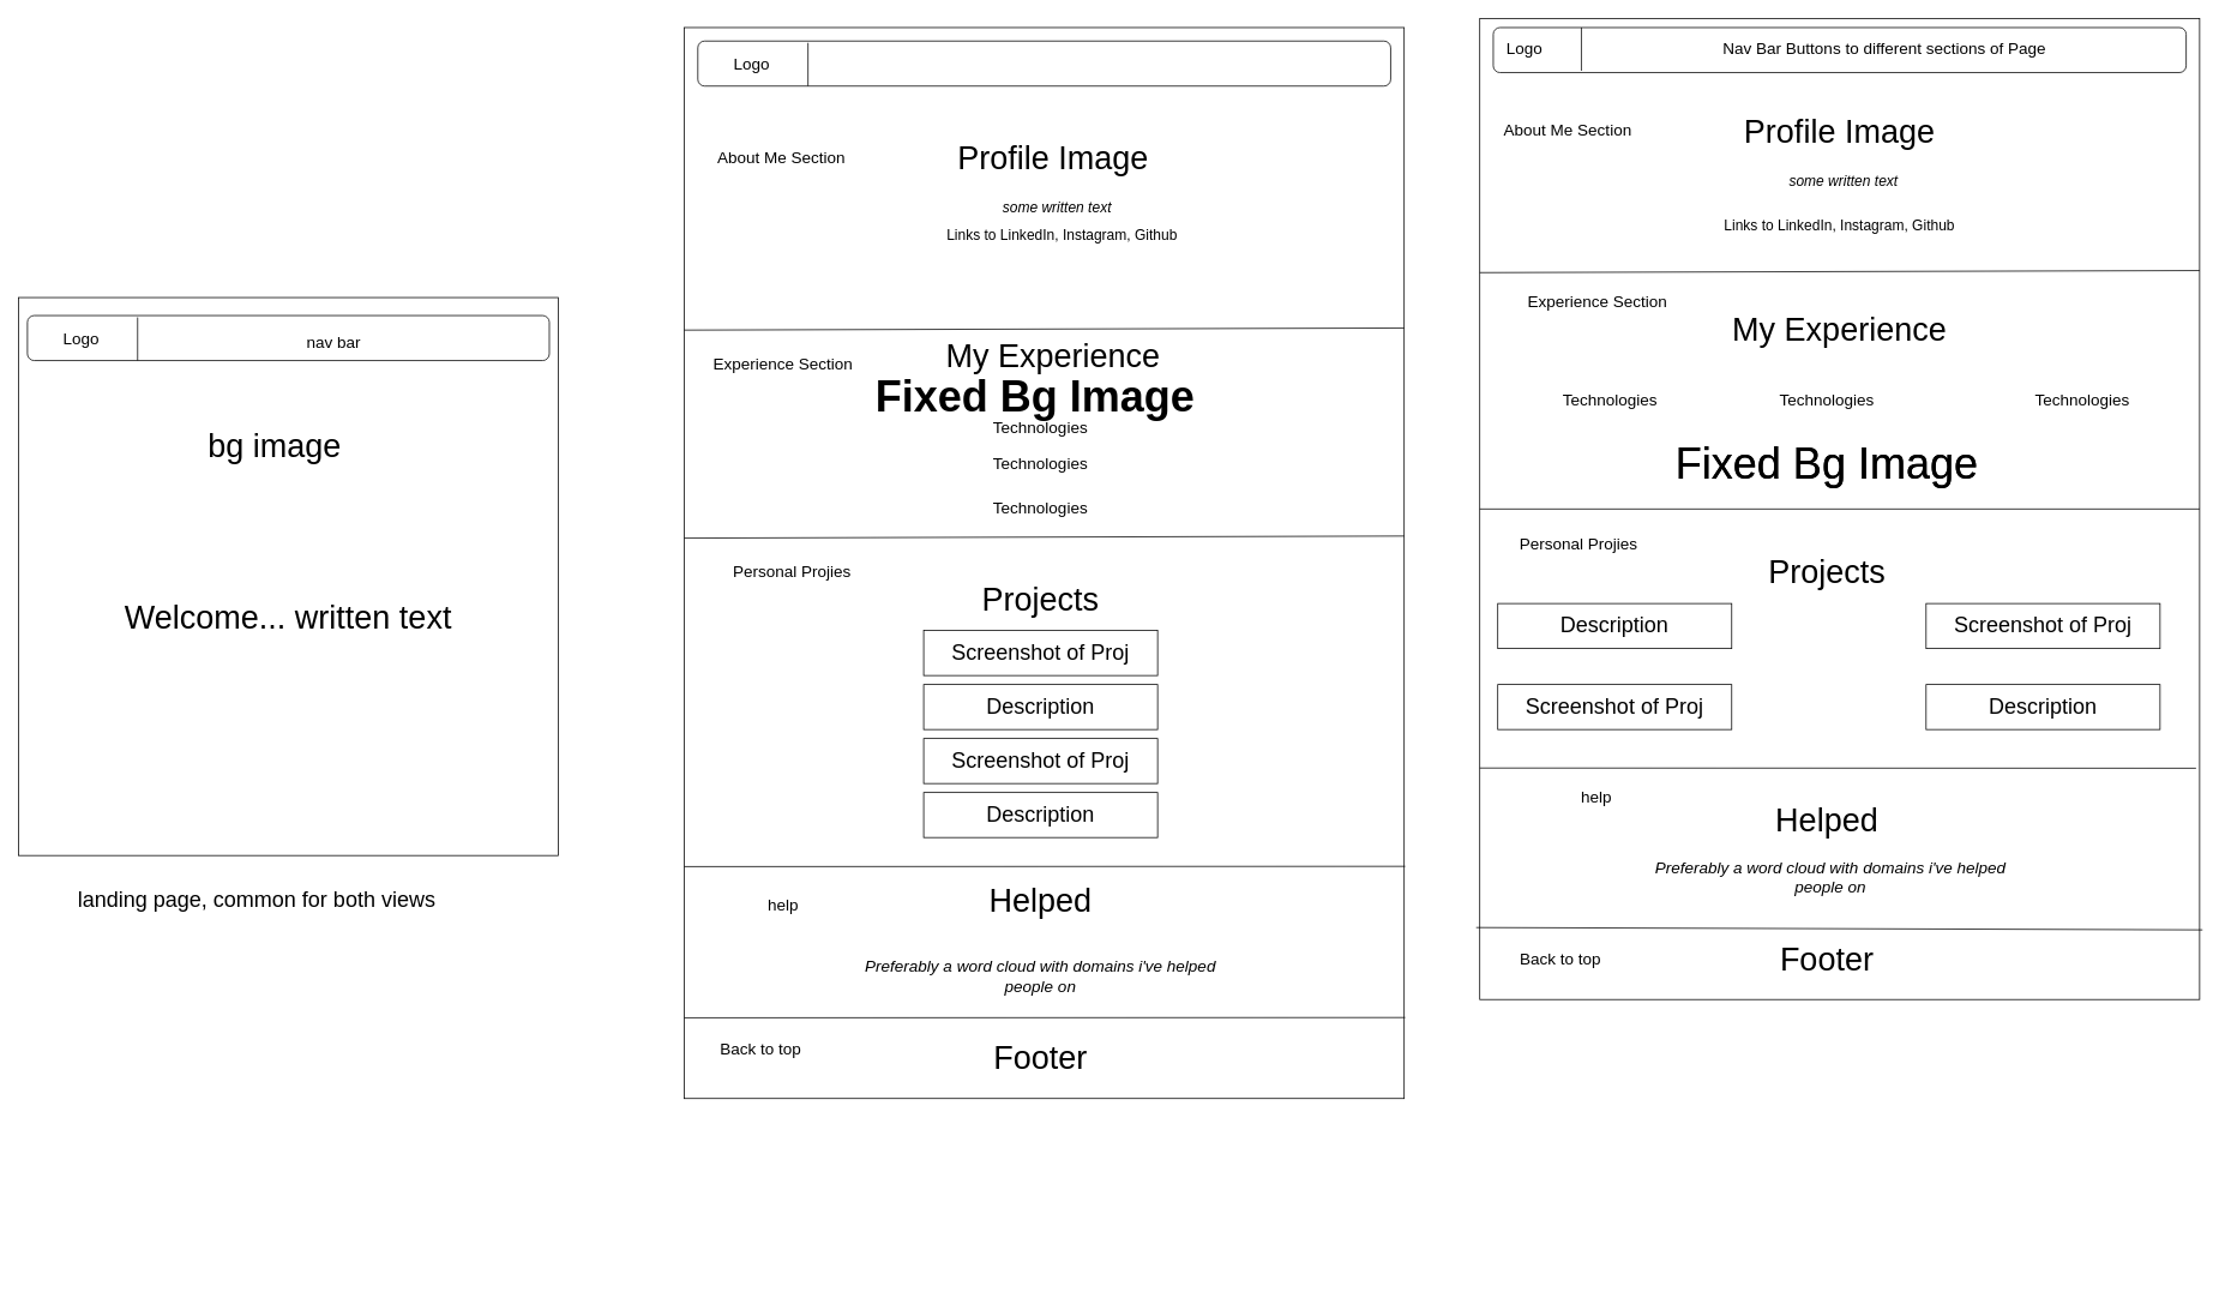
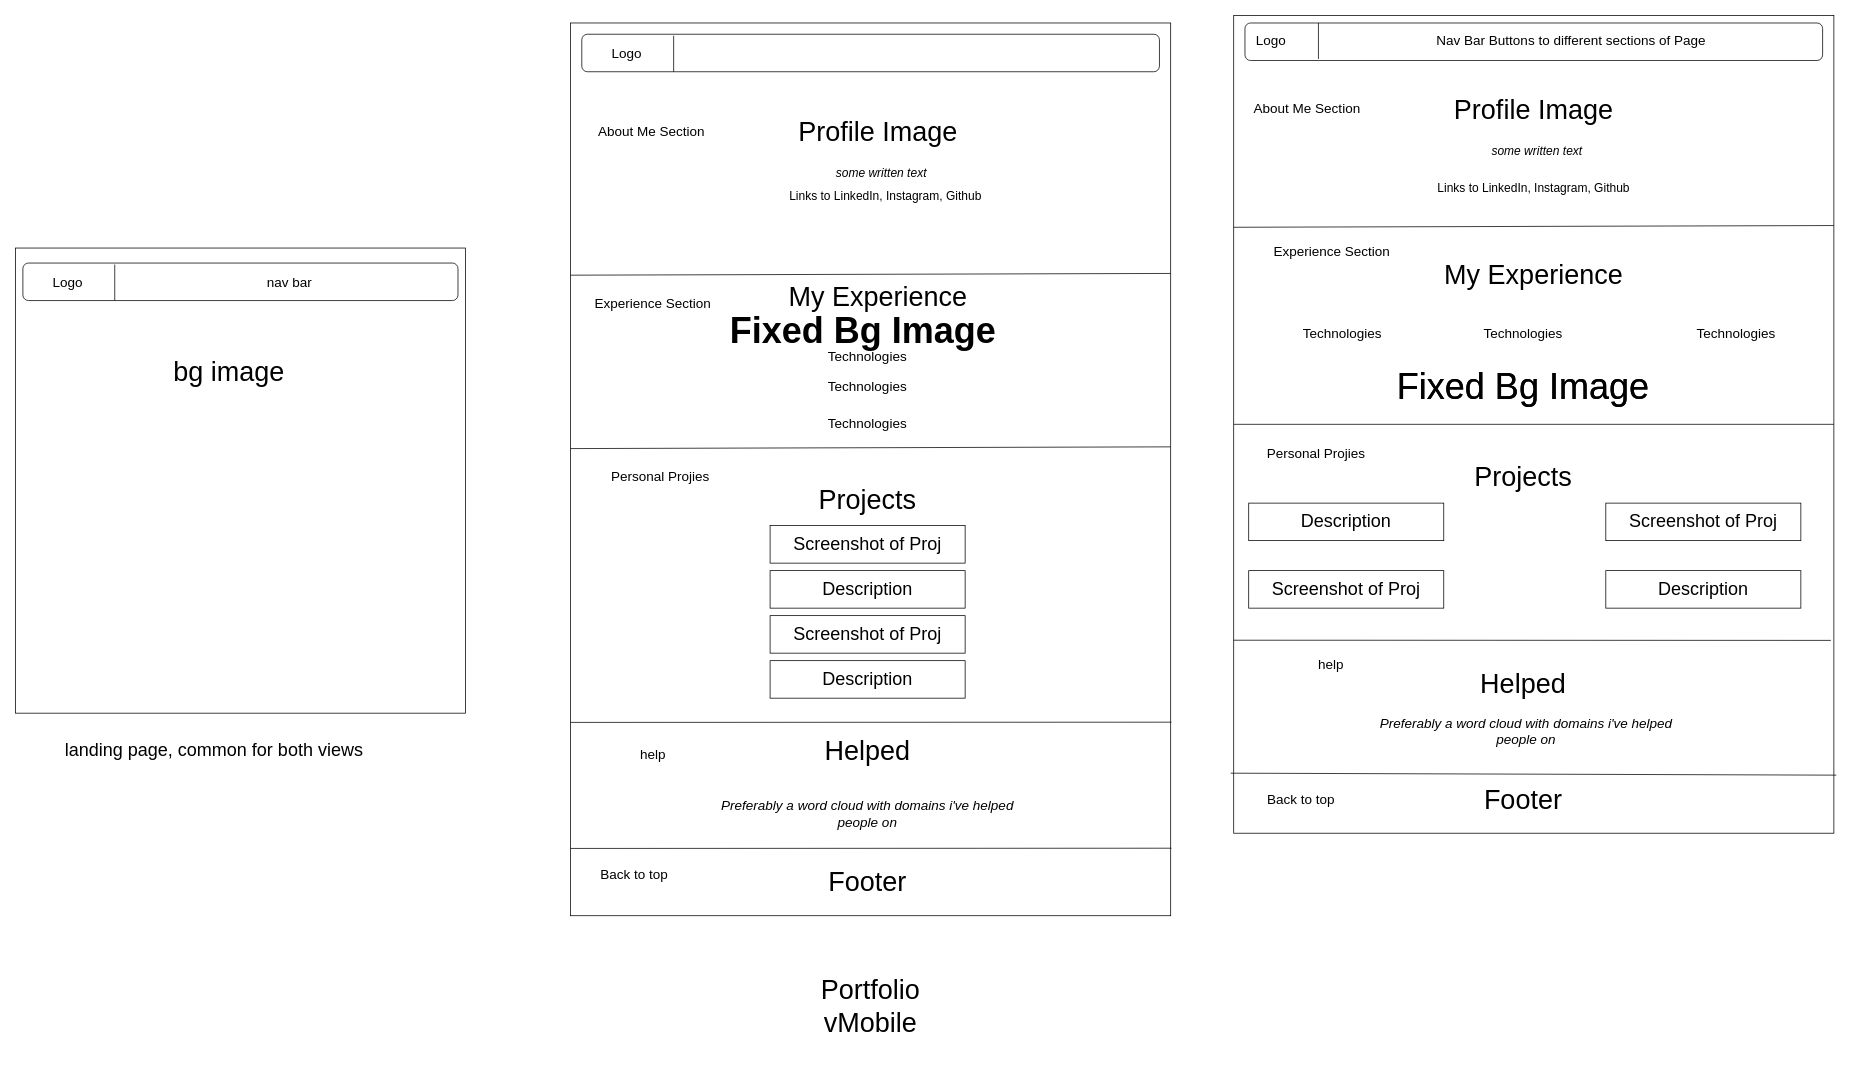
- <mxCell id="67" value="&lt;font style=&quot;font-size: 18px&quot;&gt;nav bar&lt;/font&gt;" style="text;html=1;strokeColor=none;fillColor=none;align=center;verticalAlign=middle;whiteSpace=wrap;rounded=0;" vertex="1" parent="1"><mxGeometry x="174.5" y="371" width="390.5" height="20" as="geometry" /></mxCell>
+ <mxCell id="67" value="&lt;font style=&quot;font-size: 18px&quot;&gt;nav bar&lt;/font&gt;" style="text;html=1;strokeColor=none;fillColor=none;align=center;verticalAlign=middle;whiteSpace=wrap;rounded=0;" vertex="1" parent="1"><mxGeometry x="189.5" y="366" width="390.5" height="20" as="geometry" /></mxCell>
- <mxCell id="62" value="&lt;font style=&quot;font-size: 36px&quot;&gt;Welcome... written text&lt;/font&gt;" style="text;html=1;strokeColor=none;fillColor=none;align=center;verticalAlign=middle;whiteSpace=wrap;rounded=0;" vertex="1" parent="1"><mxGeometry x="115" y="600" width="410" height="170" as="geometry" /></mxCell>
+ <mxCell id="60" value="&lt;font style=&quot;font-size: 36px&quot;&gt;Portfolio &lt;br&gt;vMobile&lt;/font&gt;" style="text;html=1;strokeColor=none;fillColor=none;align=center;verticalAlign=middle;whiteSpace=wrap;rounded=0;" vertex="1" parent="1"><mxGeometry x="970" y="1260" width="380" height="160" as="geometry" /></mxCell>
